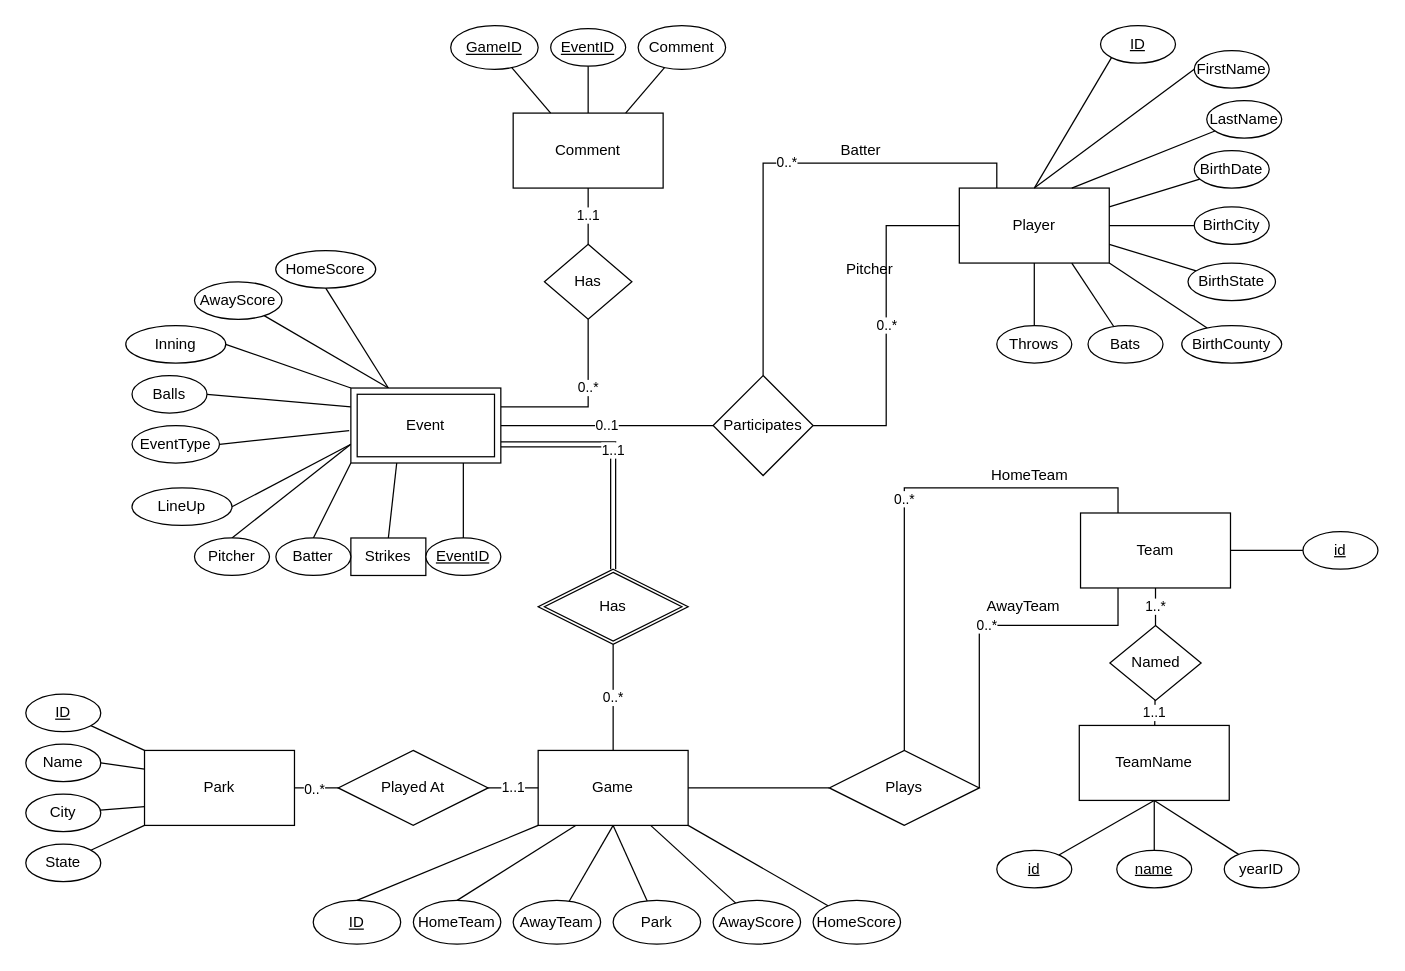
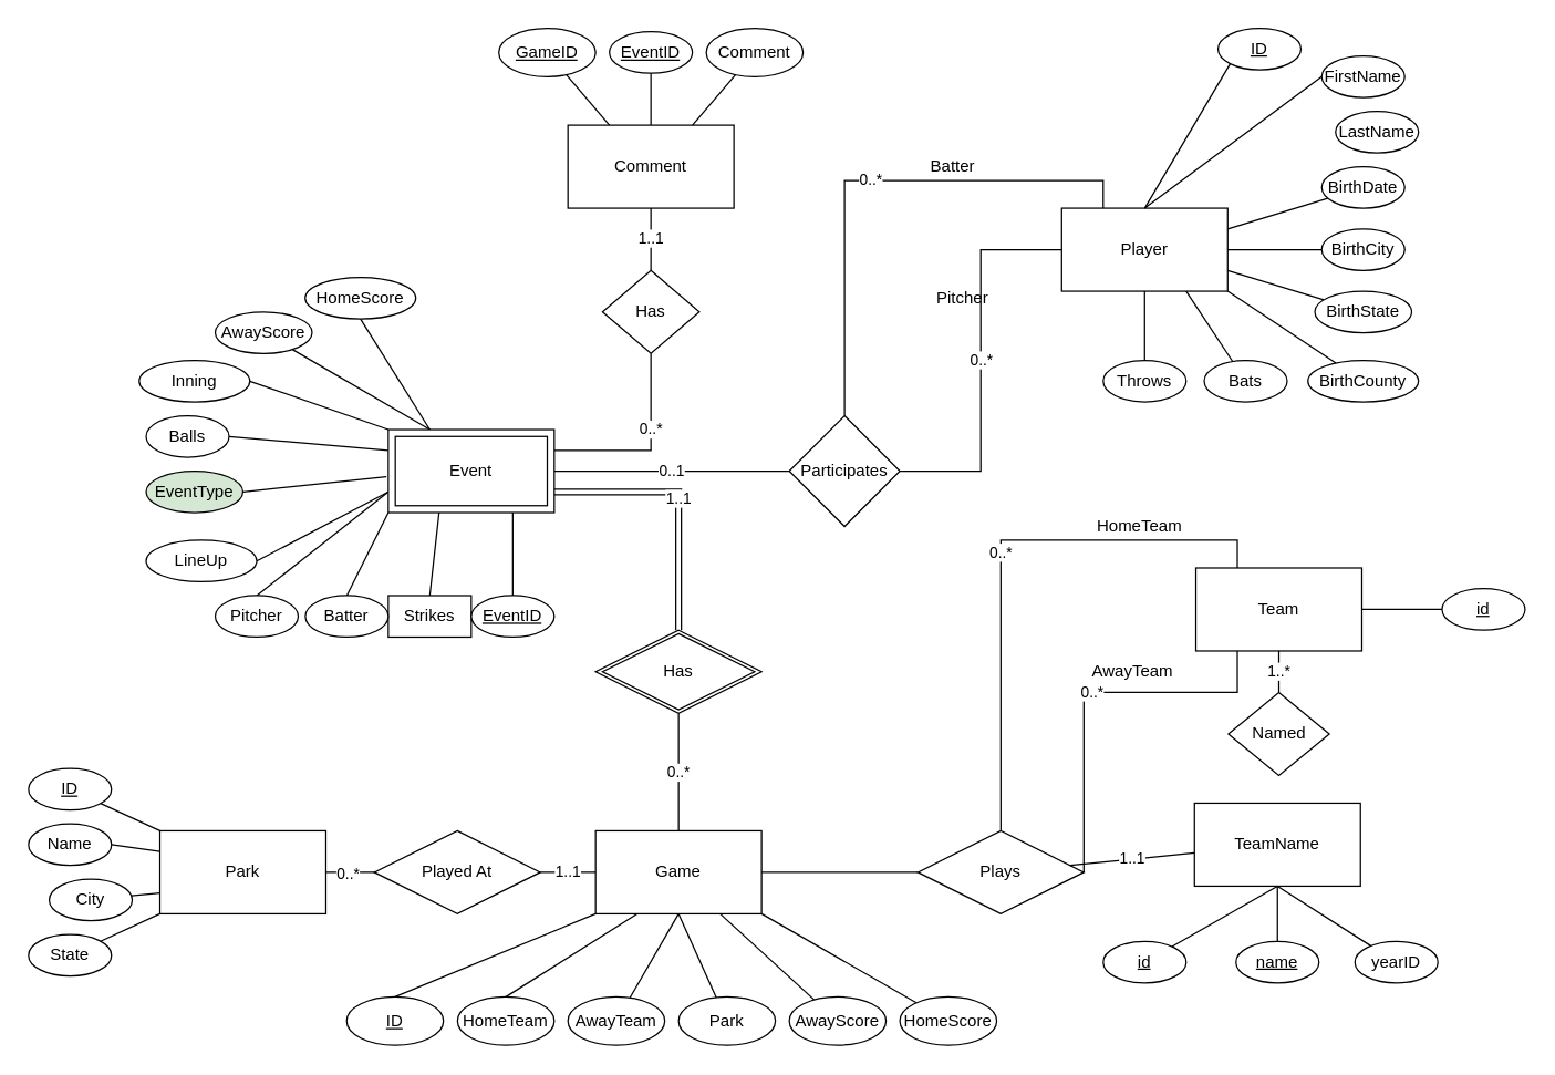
- <mxCell id="15" style="edgeStyle=none;rounded=0;orthogonalLoop=1;jettySize=auto;html=1;entryX=0.75;entryY=0;entryDx=0;entryDy=0;endArrow=none;endFill=0;" edge="1" parent="1" source="16" target="2"><mxGeometry relative="1" as="geometry" /></mxCell>
- <mxCell id="54" value="EventType" style="ellipse;whiteSpace=wrap;html=1;" parent="1" vertex="1"><mxGeometry x="105" y="340" width="70" height="30" as="geometry" /></mxCell>
+ <mxCell id="54" value="EventType" style="ellipse;whiteSpace=wrap;html=1;fillColor=#d5e8d4;" parent="1" vertex="1"><mxGeometry x="105" y="340" width="70" height="30" as="geometry" /></mxCell>
- <mxCell id="95" value="1..1" style="edgeStyle=none;rounded=0;orthogonalLoop=1;jettySize=auto;html=1;endArrow=none;endFill=0;elbow=vertical;" edge="1" parent="1" source="96" target="104"><mxGeometry relative="1" as="geometry" /></mxCell>
+ <mxCell id="95" value="1..1" style="edgeStyle=none;rounded=0;orthogonalLoop=1;jettySize=auto;html=1;endArrow=none;endFill=0;elbow=vertical;" edge="1" parent="1" source="96" target="78"><mxGeometry relative="1" as="geometry" /></mxCell>
- <mxCell id="28" value="City" style="ellipse;whiteSpace=wrap;html=1;" parent="1" vertex="1"><mxGeometry x="20" y="635" width="60" height="30" as="geometry" /></mxCell>
+ <mxCell id="28" value="City" style="ellipse;whiteSpace=wrap;html=1;" parent="1" vertex="1"><mxGeometry x="35" y="635" width="60" height="30" as="geometry" /></mxCell>
